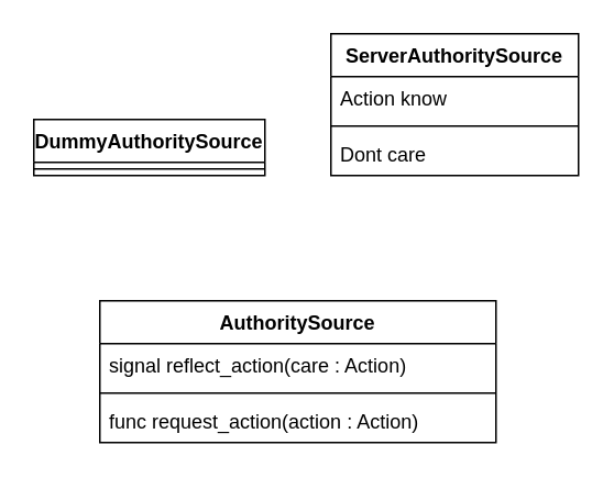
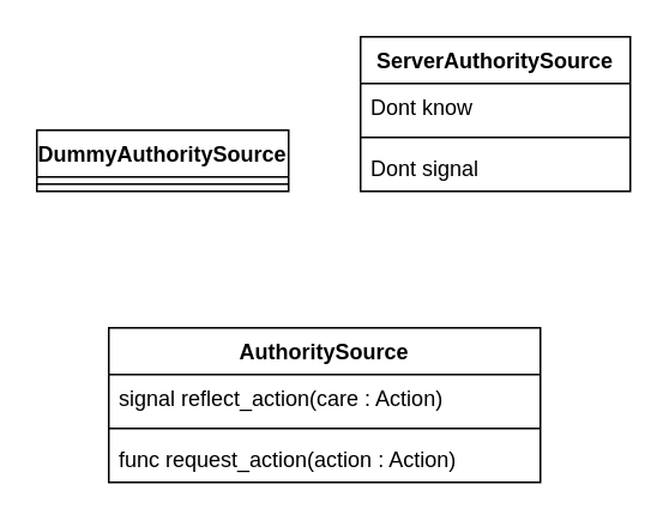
- <mxCell id="9" value="Action know" style="text;strokeColor=none;fillColor=none;align=left;verticalAlign=top;spacingLeft=4;spacingRight=4;overflow=hidden;rotatable=0;points=[[0,0.5],[1,0.5]];portConstraint=eastwest;" parent="8" vertex="1"><mxGeometry y="26" width="150" height="26" as="geometry" /></mxCell>
+ <mxCell id="9" value="Dont know" style="text;strokeColor=none;fillColor=none;align=left;verticalAlign=top;spacingLeft=4;spacingRight=4;overflow=hidden;rotatable=0;points=[[0,0.5],[1,0.5]];portConstraint=eastwest;" parent="8" vertex="1"><mxGeometry y="26" width="150" height="26" as="geometry" /></mxCell>
- <mxCell id="11" value="Dont care" style="text;strokeColor=none;fillColor=none;align=left;verticalAlign=top;spacingLeft=4;spacingRight=4;overflow=hidden;rotatable=0;points=[[0,0.5],[1,0.5]];portConstraint=eastwest;" parent="8" vertex="1"><mxGeometry y="60" width="150" height="26" as="geometry" /></mxCell>
+ <mxCell id="11" value="Dont signal" style="text;strokeColor=none;fillColor=none;align=left;verticalAlign=top;spacingLeft=4;spacingRight=4;overflow=hidden;rotatable=0;points=[[0,0.5],[1,0.5]];portConstraint=eastwest;" parent="8" vertex="1"><mxGeometry y="60" width="150" height="26" as="geometry" /></mxCell>
